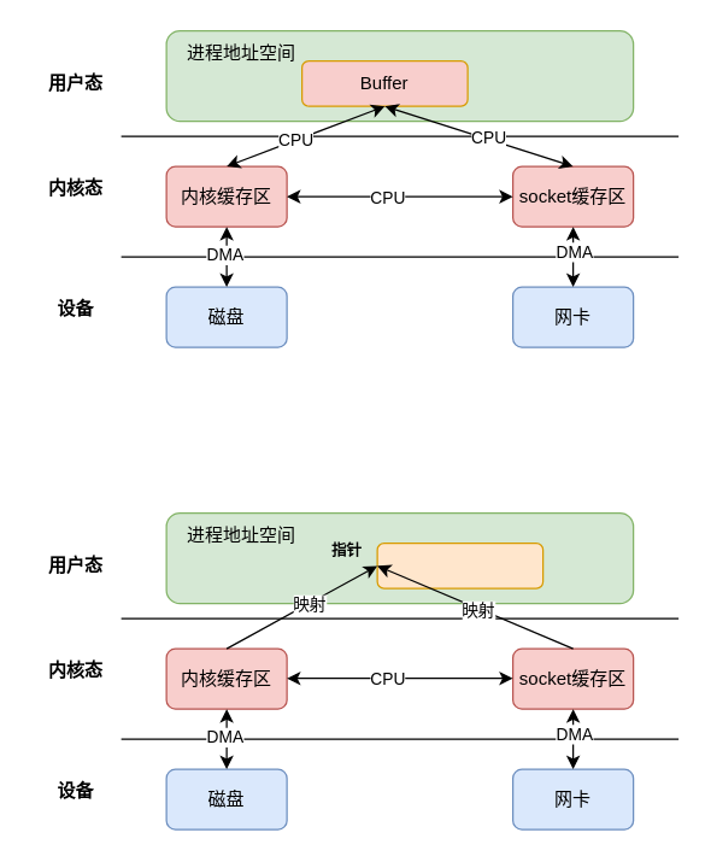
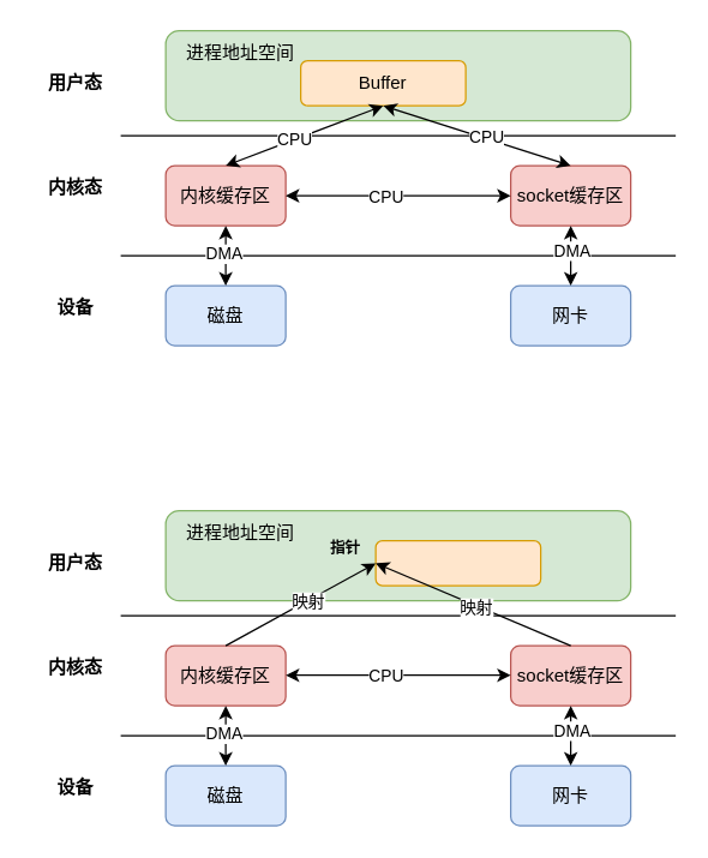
- <mxCell id="13" value="Buffer" style="rounded=1;whiteSpace=wrap;html=1;fillColor=#f8cecc;strokeColor=#d79b00;" vertex="1" parent="1"><mxGeometry x="200" y="40" width="110" height="30" as="geometry" /></mxCell>
+ <mxCell id="13" value="Buffer" style="rounded=1;whiteSpace=wrap;html=1;fillColor=#ffe6cc;strokeColor=#d79b00;" vertex="1" parent="1"><mxGeometry x="200" y="40" width="110" height="30" as="geometry" /></mxCell>
